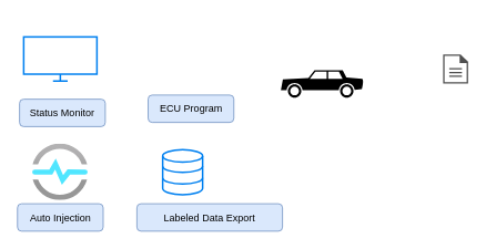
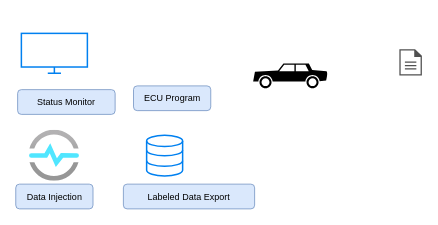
- <mxCell id="6" value="Status Monitor" style="rounded=1;whiteSpace=wrap;html=1;fillColor=#dae8fc;strokeColor=#6c8ebf;" vertex="1" parent="1"><mxGeometry x="23" y="119" width="103" height="33" as="geometry" /></mxCell>
+ <mxCell id="6" value="Status Monitor" style="rounded=1;whiteSpace=wrap;html=1;fillColor=#dae8fc;strokeColor=#6c8ebf;" vertex="1" parent="1"><mxGeometry x="23" y="119" width="130" height="33" as="geometry" /></mxCell>
- <mxCell id="8" value="Auto Injection" style="rounded=1;whiteSpace=wrap;html=1;fillColor=#dae8fc;strokeColor=#6c8ebf;" vertex="1" parent="1"><mxGeometry x="20.5" y="245" width="103" height="33" as="geometry" /></mxCell>
+ <mxCell id="8" value="Data Injection" style="rounded=1;whiteSpace=wrap;html=1;fillColor=#dae8fc;strokeColor=#6c8ebf;" vertex="1" parent="1"><mxGeometry x="20.5" y="245" width="103" height="33" as="geometry" /></mxCell>
